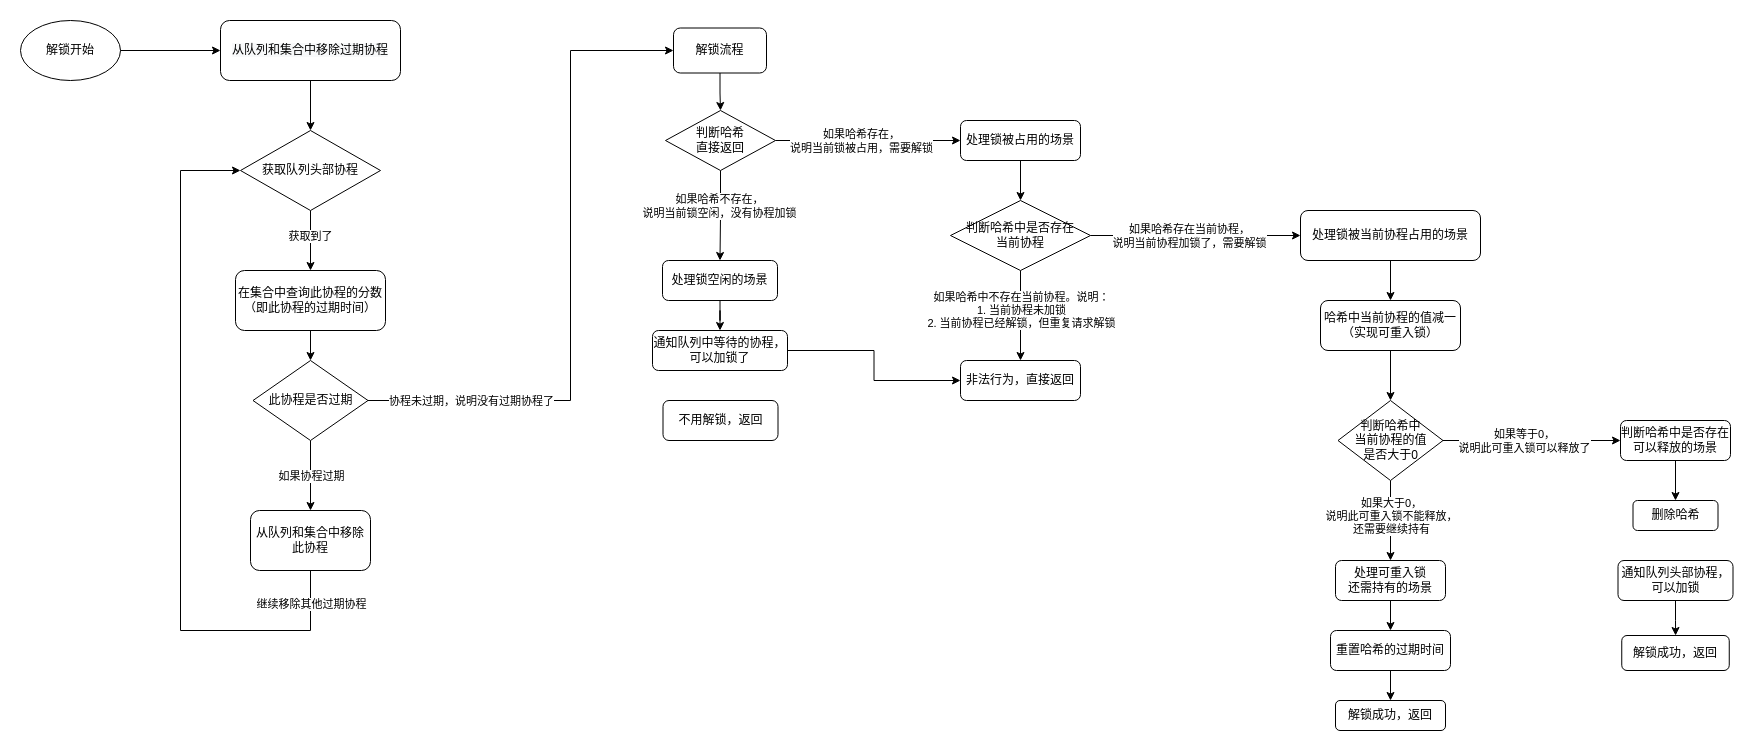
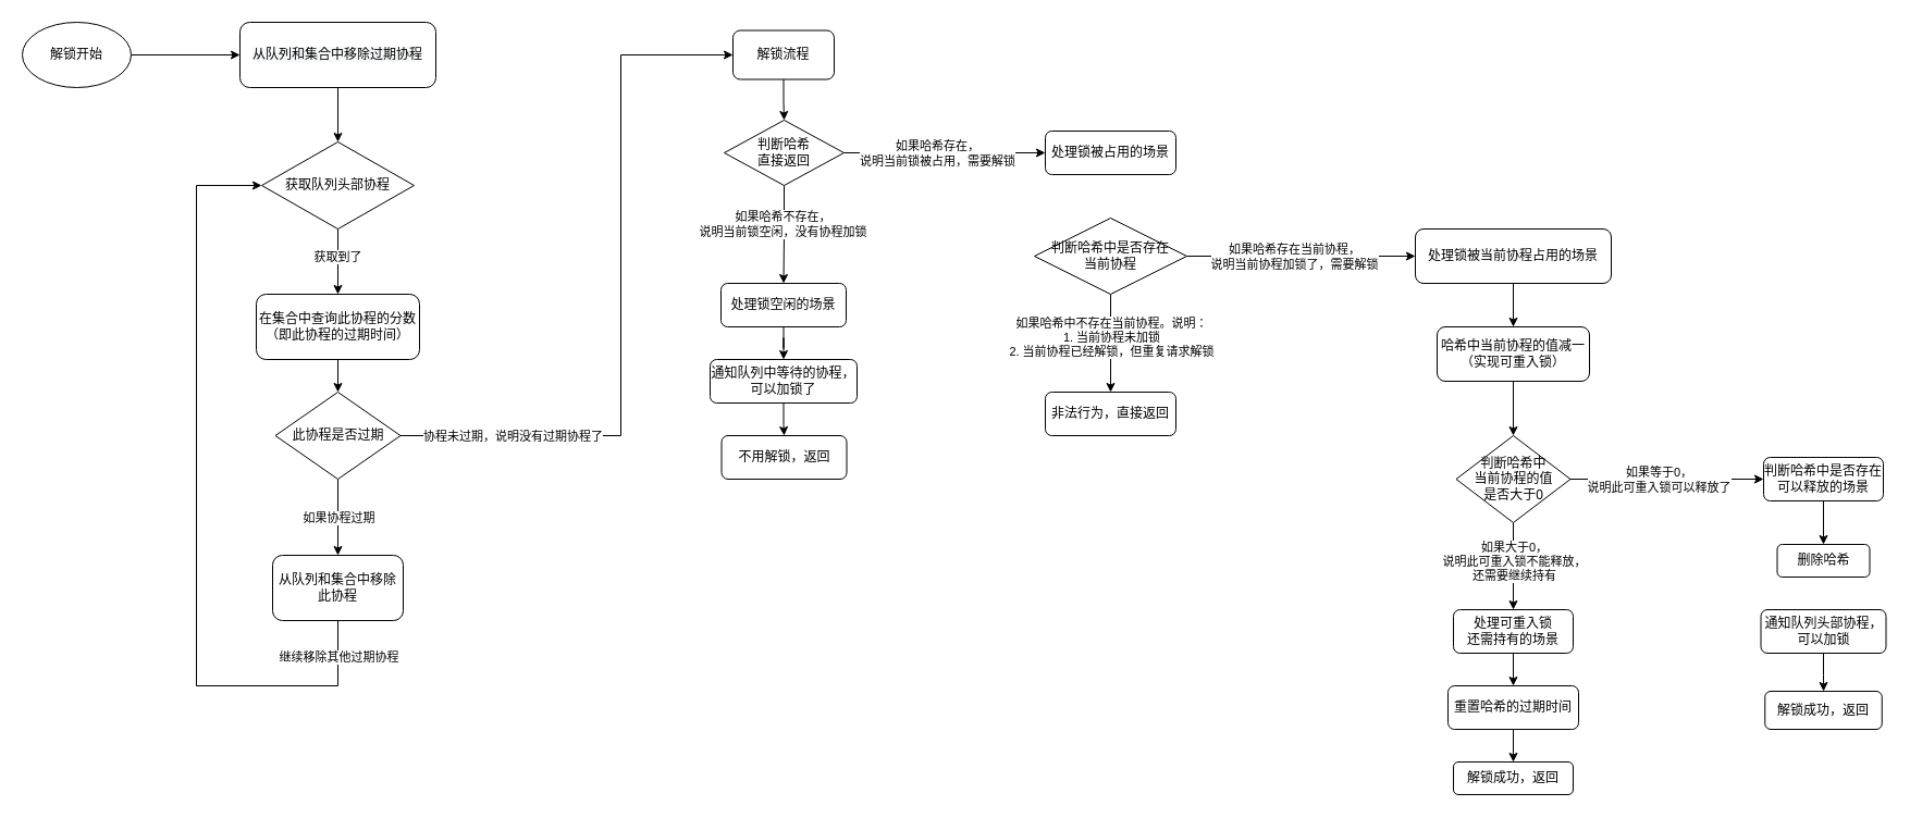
- <mxCell id="31" style="edgeStyle=orthogonalEdgeStyle;rounded=0;orthogonalLoop=1;jettySize=auto;html=1;entryX=0.5;entryY=0;entryDx=0;entryDy=0;" parent="1" source="32" target="37" edge="1"><mxGeometry relative="1" as="geometry" /></mxCell>
- <mxCell id="28" style="edgeStyle=orthogonalEdgeStyle;rounded=0;orthogonalLoop=1;jettySize=auto;html=1;" parent="1" source="29" target="38" edge="1"><mxGeometry relative="1" as="geometry" /></mxCell>
+ <mxCell id="28" style="edgeStyle=orthogonalEdgeStyle;rounded=0;orthogonalLoop=1;jettySize=auto;html=1;entryX=0.5;entryY=0;entryDx=0;entryDy=0;" parent="1" source="29" target="30" edge="1"><mxGeometry relative="1" as="geometry" /></mxCell>
